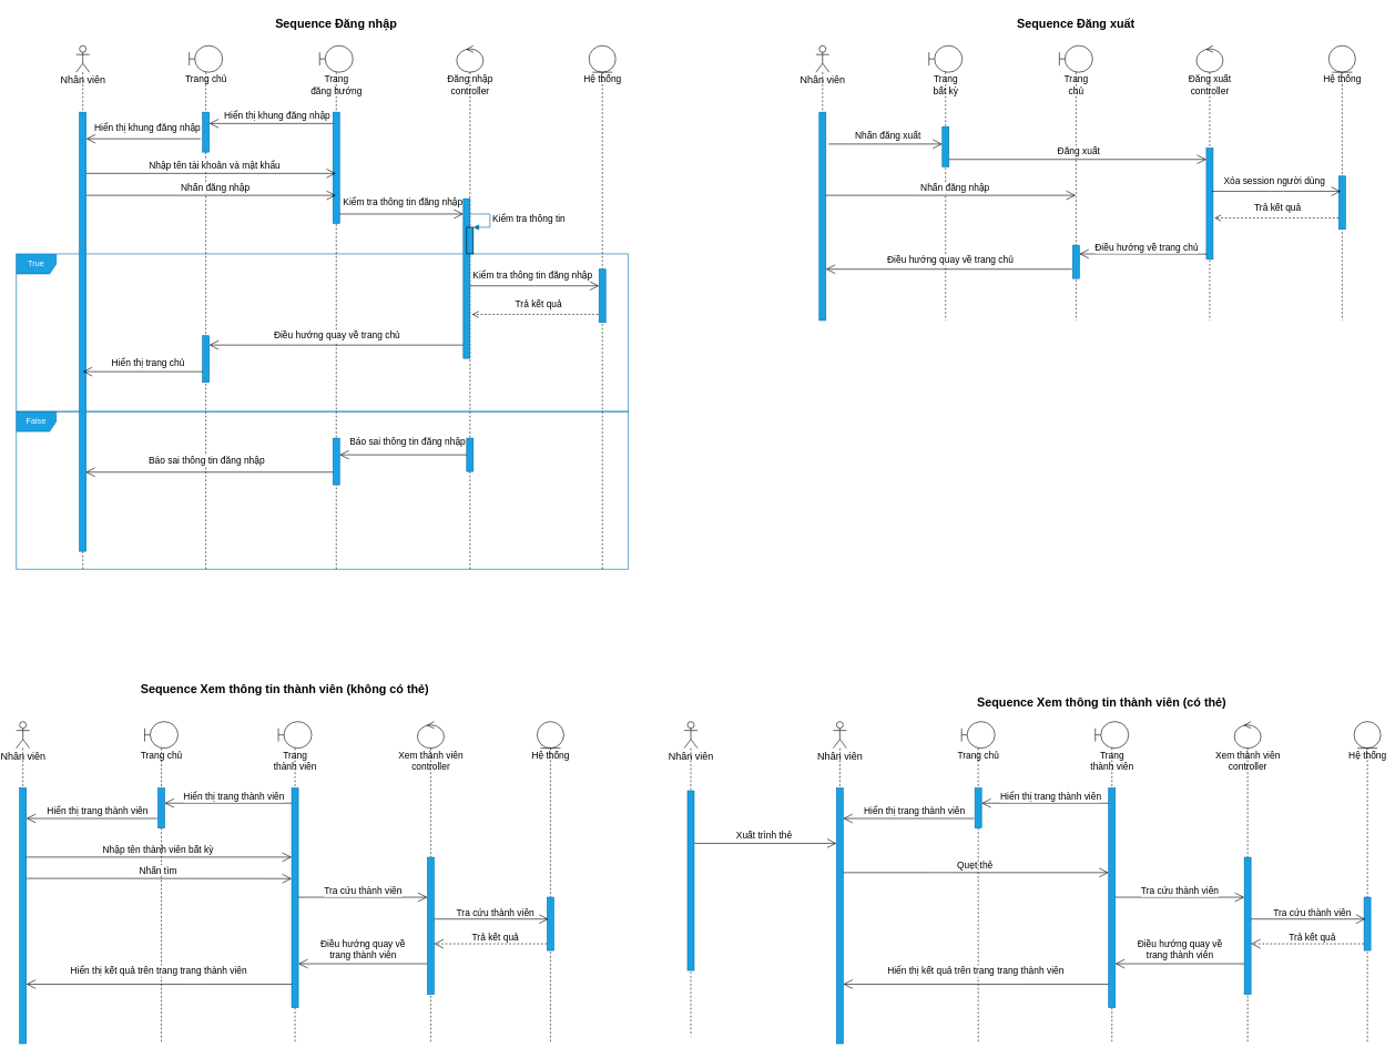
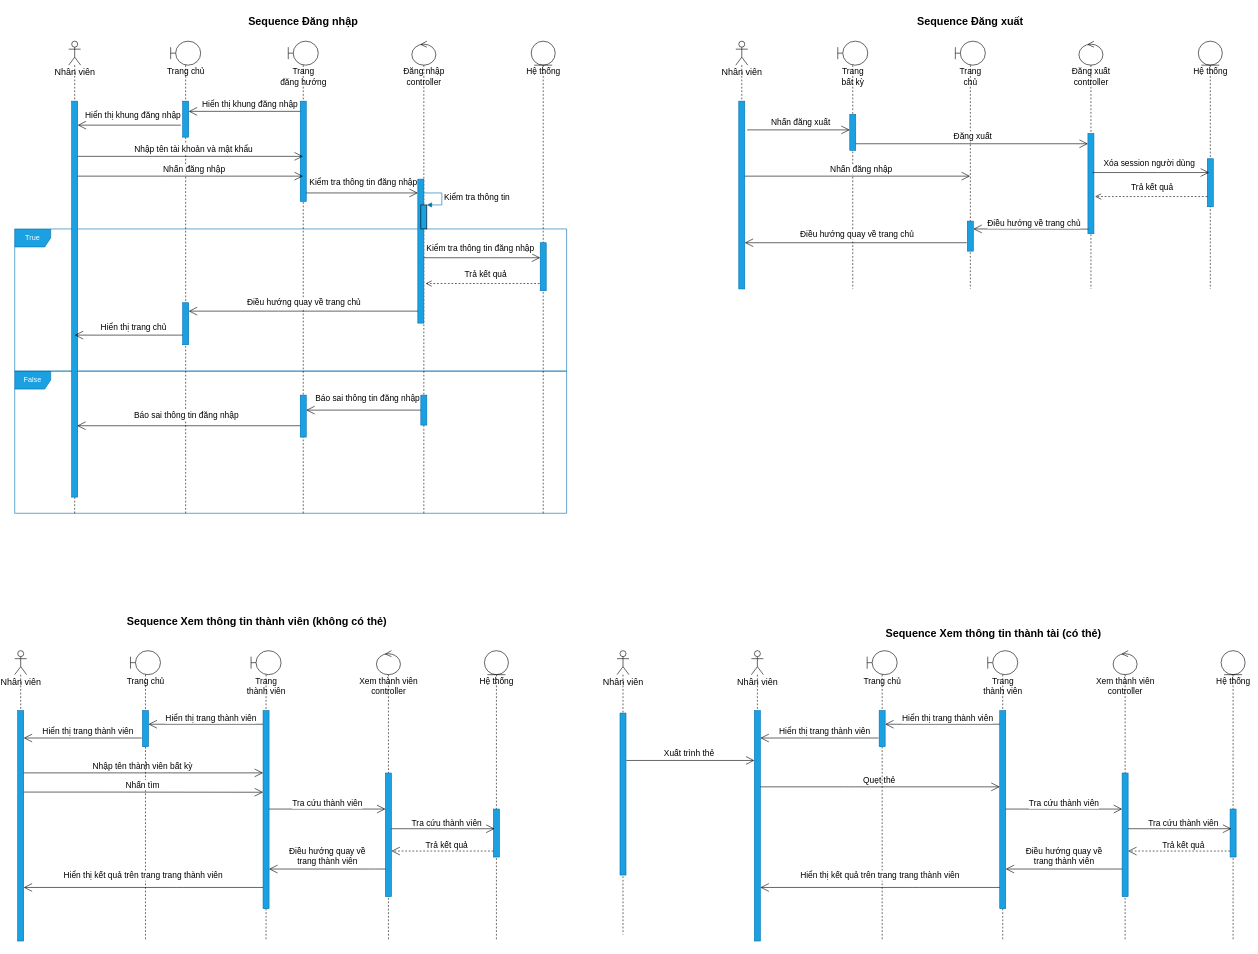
- <mxCell id="105" value="Sequence Xem thông tin thành viên (có thẻ)" style="text;align=center;fontStyle=1;verticalAlign=middle;spacingLeft=3;spacingRight=3;strokeColor=none;rotatable=0;points=[[0,0.5],[1,0.5]];portConstraint=eastwest;fontSize=18;" vertex="1" parent="1"><mxGeometry x="1409" y="1040" width="485.75" height="26" as="geometry" /></mxCell>
+ <mxCell id="105" value="Sequence Xem thông tin thành tài (có thẻ)" style="text;align=center;fontStyle=1;verticalAlign=middle;spacingLeft=3;spacingRight=3;strokeColor=none;rotatable=0;points=[[0,0.5],[1,0.5]];portConstraint=eastwest;fontSize=18;" vertex="1" parent="1"><mxGeometry x="1409" y="1040" width="485.75" height="26" as="geometry" /></mxCell>
